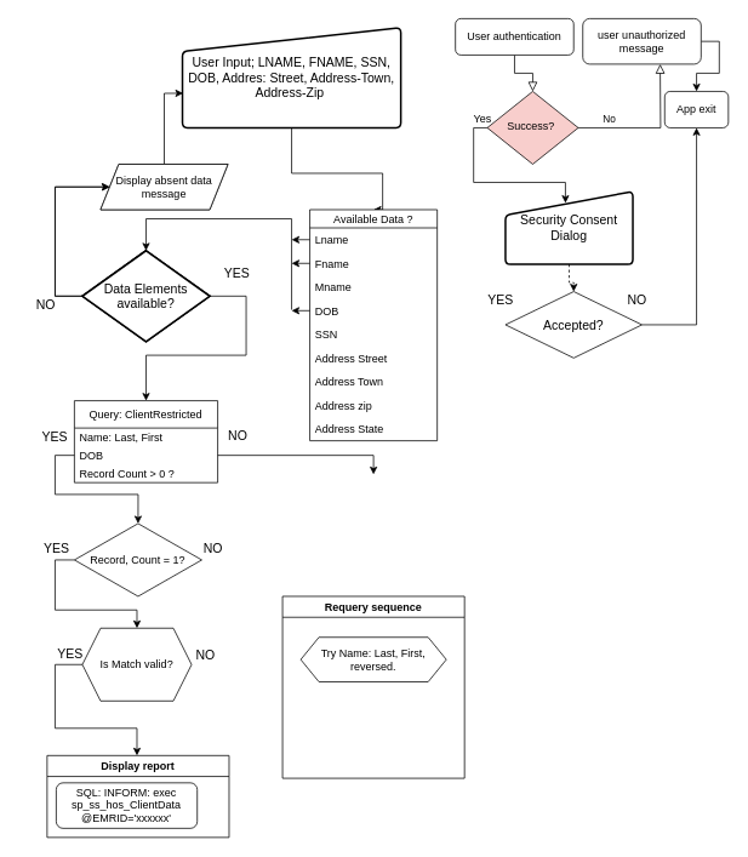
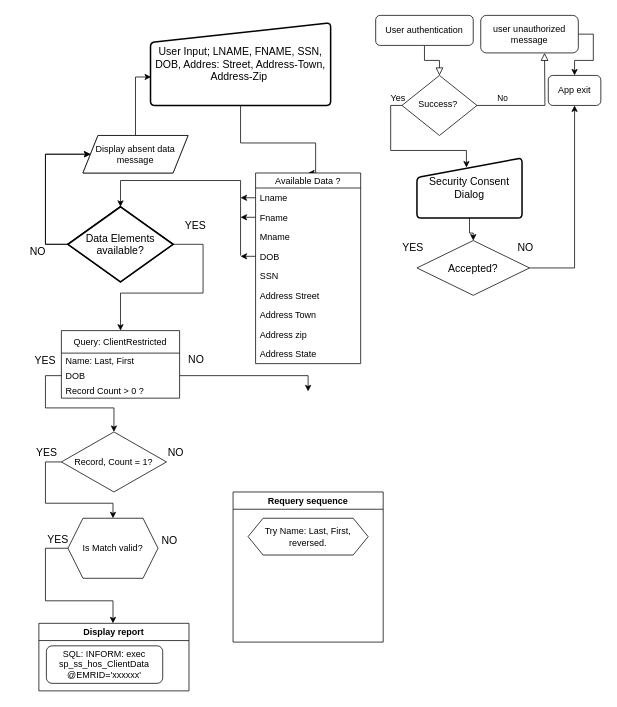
- <mxCell id="40" value="Success?&amp;nbsp;" style="rhombus;whiteSpace=wrap;html=1;shadow=0;fontFamily=Helvetica;fontSize=12;align=center;strokeWidth=1;spacing=6;spacingTop=-4;fillColor=#f8cecc;" parent="1" vertex="1"><mxGeometry x="535" y="100" width="100" height="80" as="geometry" /></mxCell>
+ <mxCell id="40" value="Success?&amp;nbsp;" style="rhombus;whiteSpace=wrap;html=1;shadow=0;fontFamily=Helvetica;fontSize=12;align=center;strokeWidth=1;spacing=6;spacingTop=-4;" parent="1" vertex="1"><mxGeometry x="535" y="100" width="100" height="80" as="geometry" /></mxCell>
- <mxCell id="34" style="edgeStyle=orthogonalEdgeStyle;rounded=0;orthogonalLoop=1;jettySize=auto;html=1;entryX=0.5;entryY=0;entryDx=0;entryDy=0;fontSize=14;dashed=1;" parent="1" source="35" target="37" edge="1"><mxGeometry relative="1" as="geometry" /></mxCell>
+ <mxCell id="34" style="edgeStyle=orthogonalEdgeStyle;rounded=0;orthogonalLoop=1;jettySize=auto;html=1;entryX=0.5;entryY=0;entryDx=0;entryDy=0;fontSize=14;" parent="1" source="35" target="37" edge="1"><mxGeometry relative="1" as="geometry" /></mxCell>
- <mxCell id="64" value="Try Name: Last, First, reversed." style="shape=hexagon;perimeter=hexagonPerimeter2;whiteSpace=wrap;html=1;fixedSize=1;" vertex="1" parent="63"><mxGeometry x="20" y="45" width="160" height="49" as="geometry" /></mxCell>
+ <mxCell id="64" value="Try Name: Last, First, reversed." style="shape=hexagon;perimeter=hexagonPerimeter2;whiteSpace=wrap;html=1;fixedSize=1;" vertex="1" parent="63"><mxGeometry x="20" y="35" width="160" height="49" as="geometry" /></mxCell>
